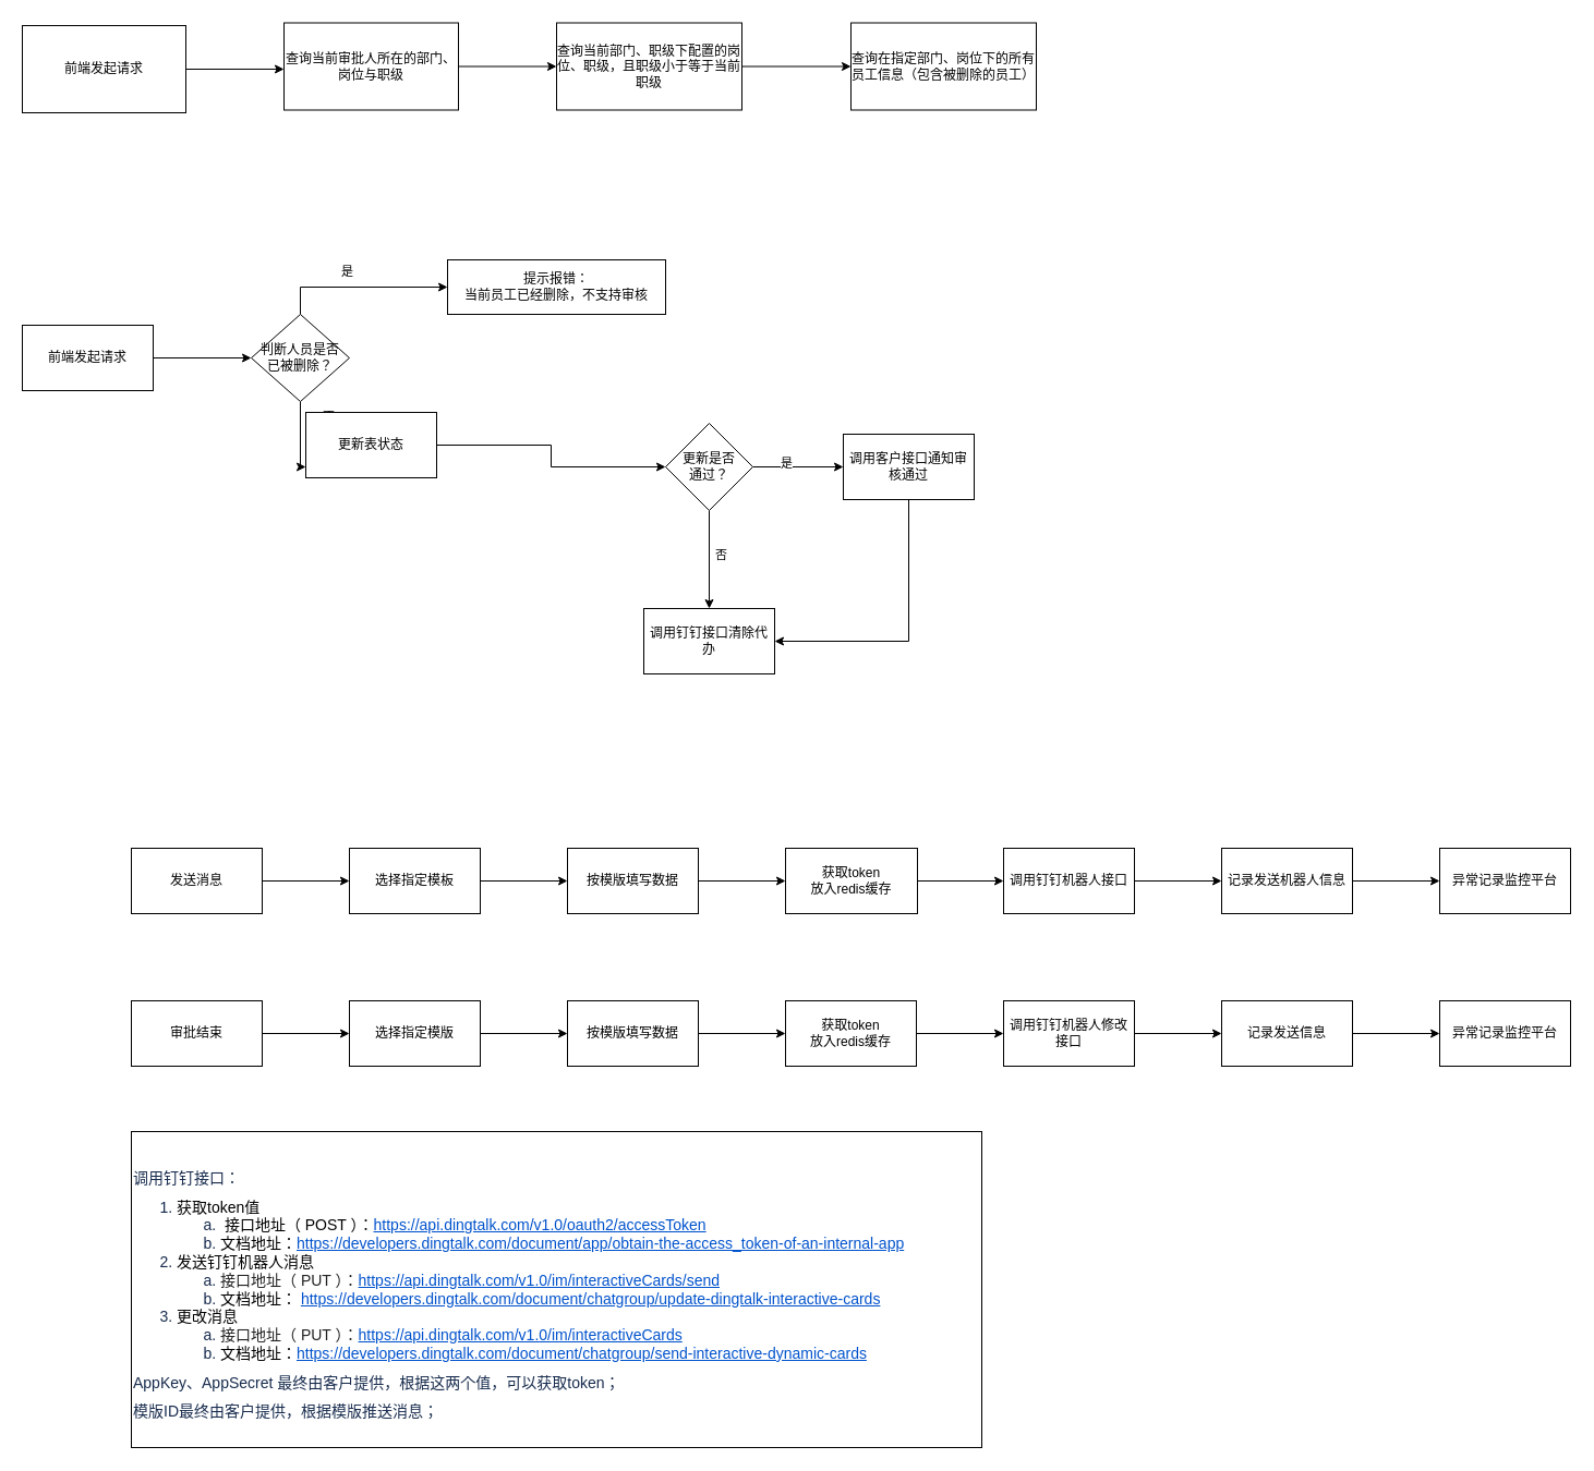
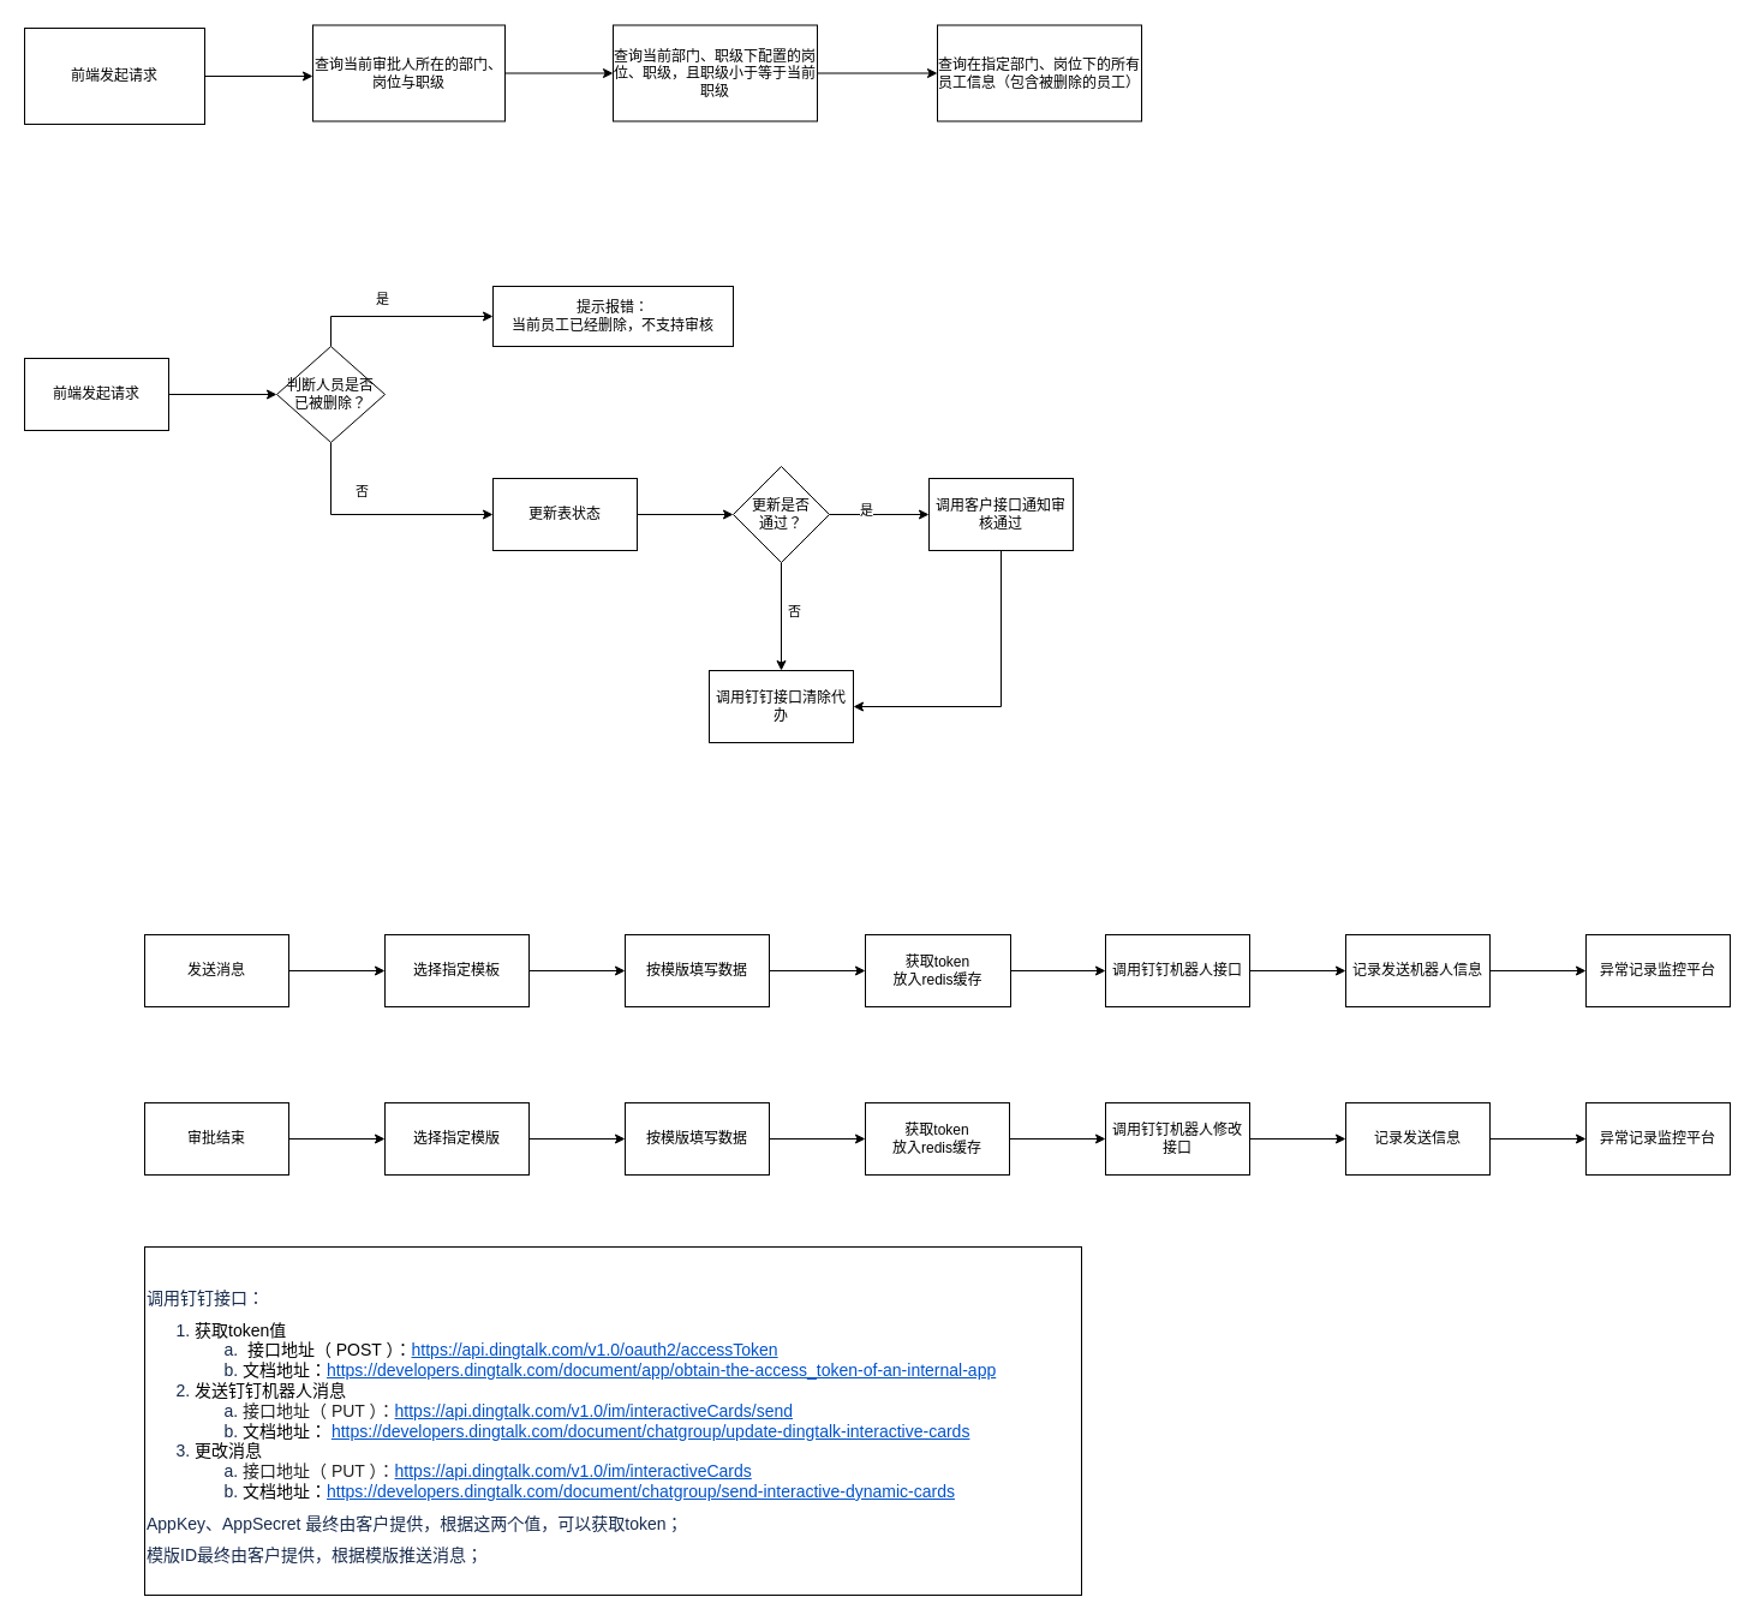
- <mxCell id="11" value="更新表状态" style="whiteSpace=wrap;html=1;" vertex="1" parent="1"><mxGeometry x="280" y="378" width="120" height="60" as="geometry" /></mxCell>
+ <mxCell id="11" value="更新表状态" style="whiteSpace=wrap;html=1;" vertex="1" parent="1"><mxGeometry x="410" y="398" width="120" height="60" as="geometry" /></mxCell>
